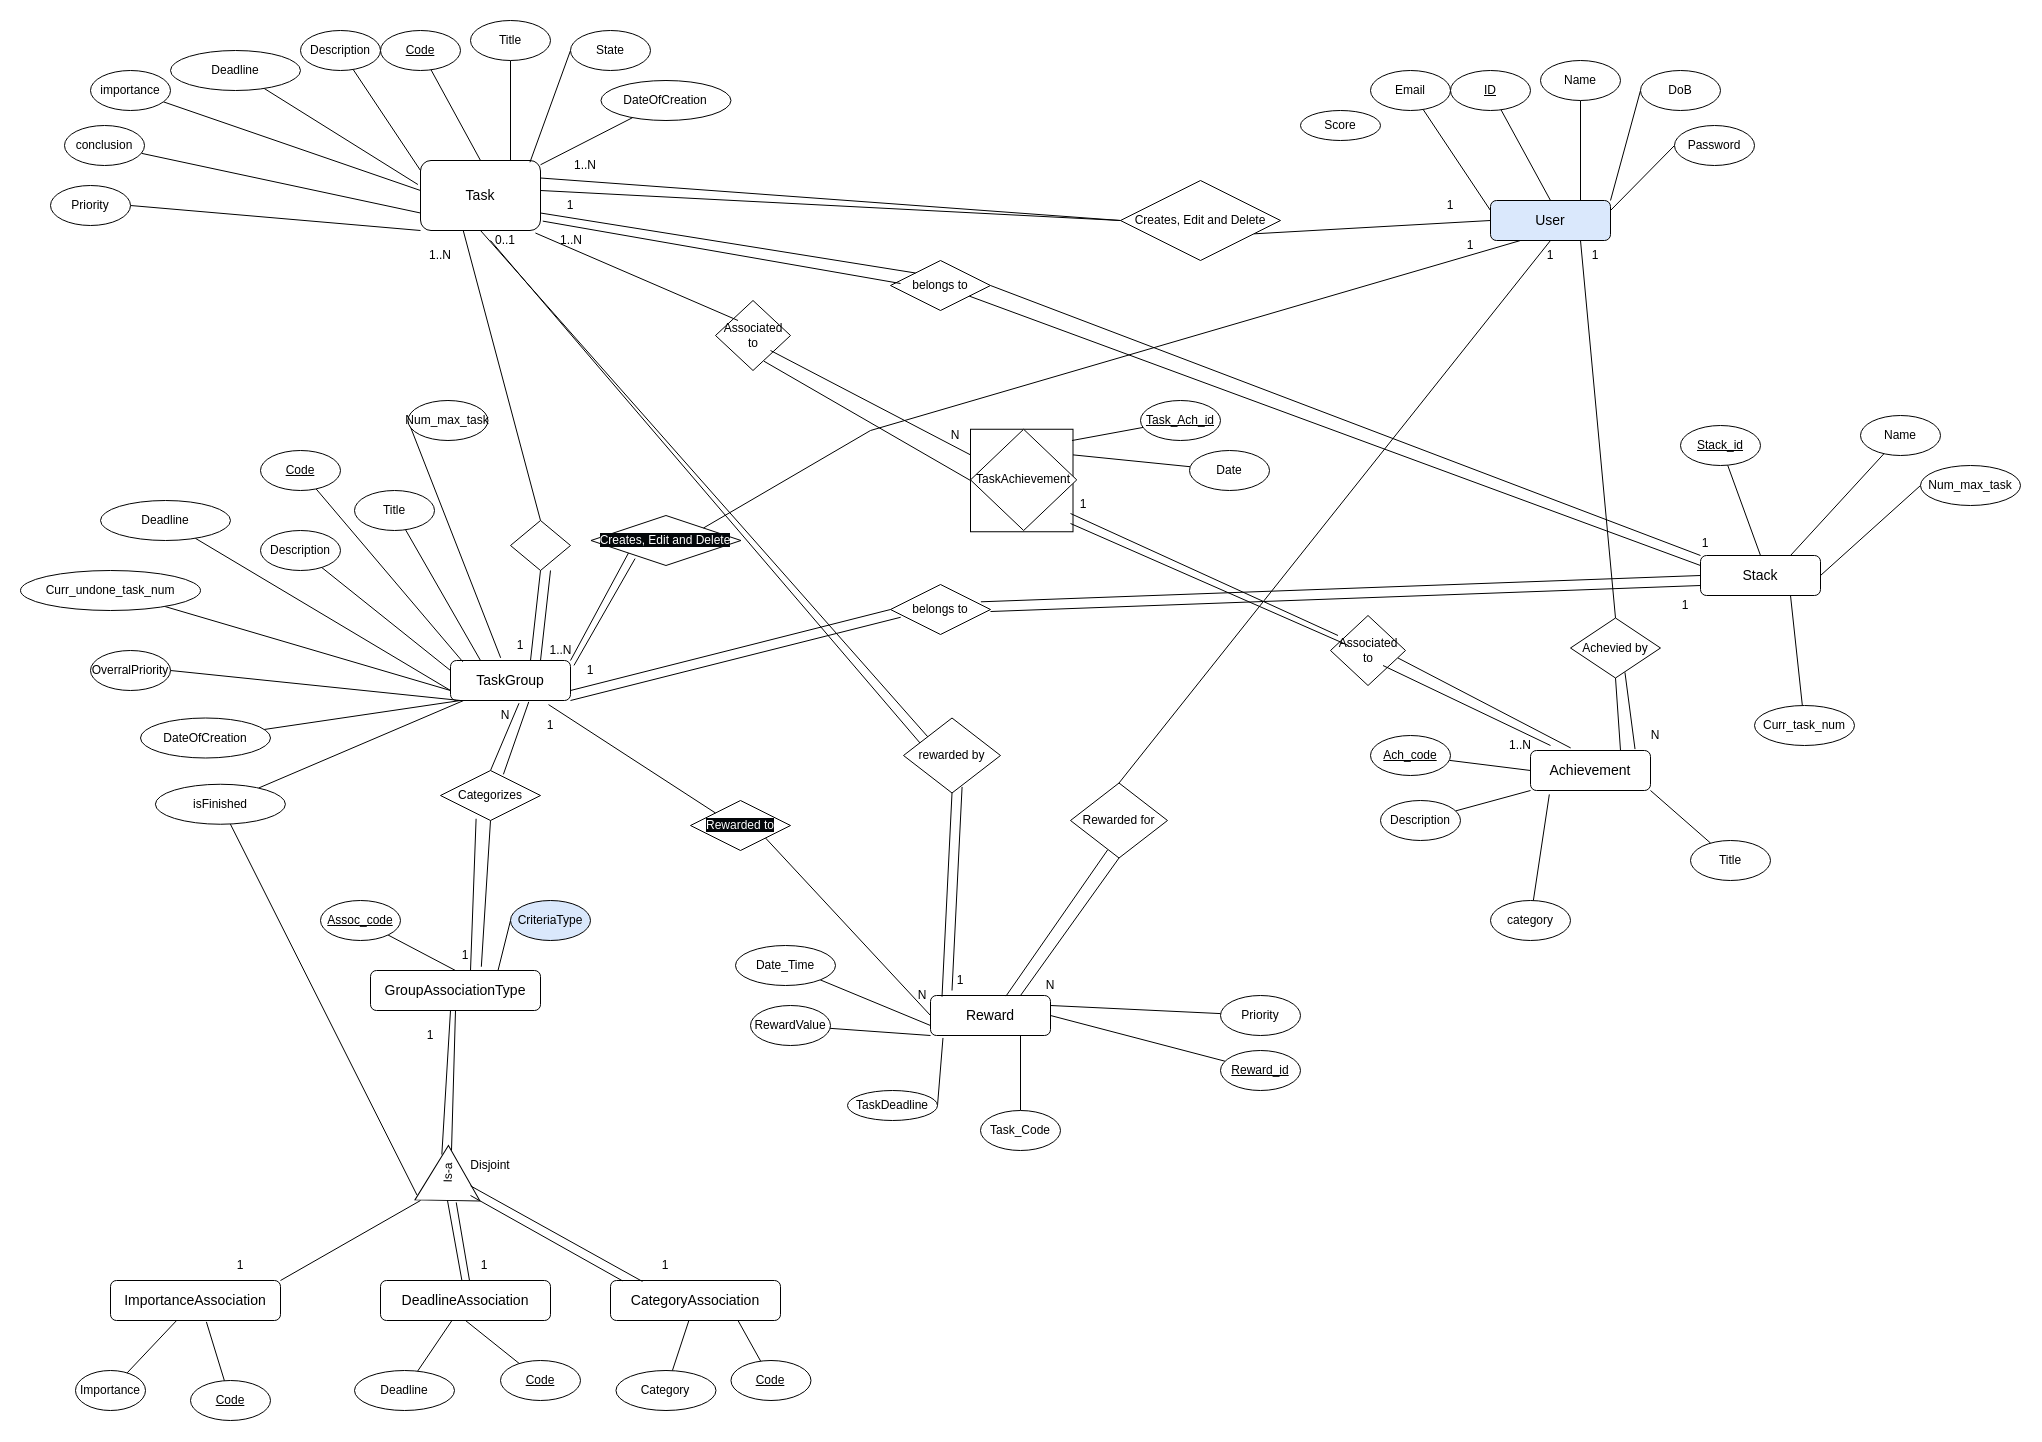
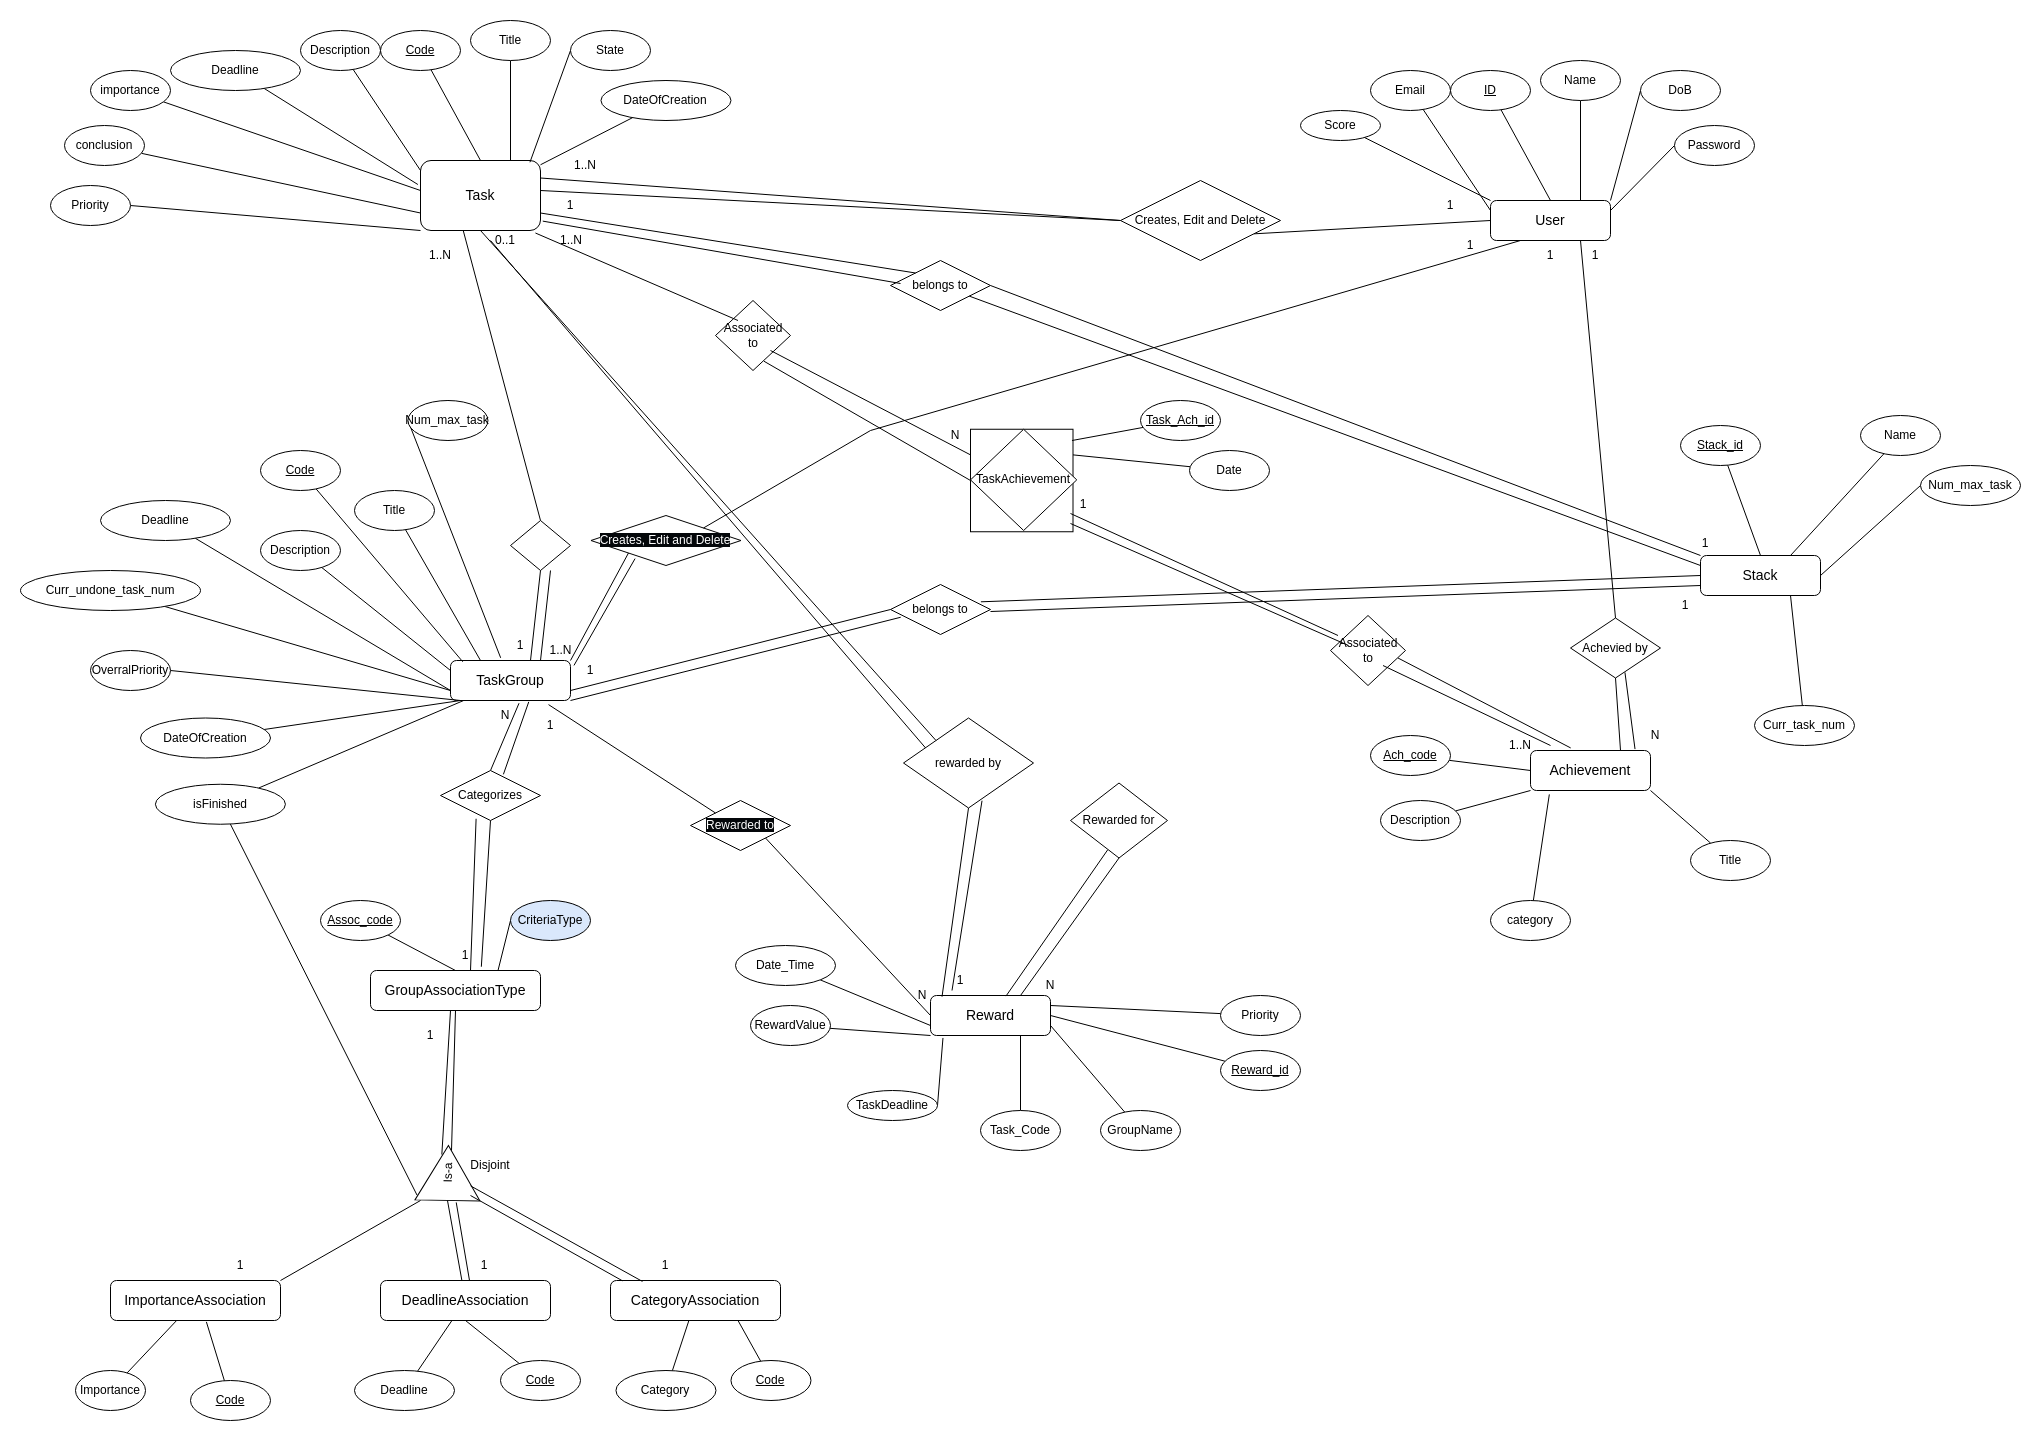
+ <mxCell id="26" value="" style="endArrow=none;html=1;rounded=0;exitX=0;exitY=0;exitDx=0;exitDy=0;" edge="1" parent="1" source="17" target="27"><mxGeometry width="50" height="50" relative="1" as="geometry"><mxPoint x="1480" y="250" as="sourcePoint" /><mxPoint x="1756.65" y="400" as="targetPoint" /></mxGeometry></mxCell>
- <mxCell id="17" value="&lt;font style=&quot;font-size: 14px;&quot;&gt;User&lt;/font&gt;" style="rounded=1;whiteSpace=wrap;html=1;fillColor=#dae8fc;" vertex="1" parent="1"><mxGeometry x="1490" y="200" width="120" height="40" as="geometry" /></mxCell>
+ <mxCell id="17" value="&lt;font style=&quot;font-size: 14px;&quot;&gt;User&lt;/font&gt;" style="rounded=1;whiteSpace=wrap;html=1;" vertex="1" parent="1"><mxGeometry x="1490" y="200" width="120" height="40" as="geometry" /></mxCell>
- <mxCell id="175" value="" style="endArrow=none;html=1;rounded=0;entryX=0.5;entryY=0;entryDx=0;entryDy=0;exitX=0.5;exitY=1;exitDx=0;exitDy=0;" edge="1" parent="1" source="17" target="172"><mxGeometry width="50" height="50" relative="1" as="geometry"><mxPoint x="1030" y="620" as="sourcePoint" /><mxPoint x="1030" y="760" as="targetPoint" /></mxGeometry></mxCell>
- <mxCell id="108" value="rewarded by" style="rhombus;whiteSpace=wrap;html=1;" vertex="1" parent="1"><mxGeometry x="903" y="717.5" width="97" height="75" as="geometry" /></mxCell>
+ <mxCell id="108" value="rewarded by" style="rhombus;whiteSpace=wrap;html=1;" vertex="1" parent="1"><mxGeometry x="903" y="717.5" width="130" height="90" as="geometry" /></mxCell>
+ <mxCell id="96" value="" style="endArrow=none;html=1;rounded=0;exitX=1;exitY=0.75;exitDx=0;exitDy=0;" edge="1" parent="1" source="93" target="97"><mxGeometry width="50" height="50" relative="1" as="geometry"><mxPoint x="1040.005" y="995" as="sourcePoint" /><mxPoint x="1196.65" y="965" as="targetPoint" /></mxGeometry></mxCell>
+ <mxCell id="97" value="GroupName" style="ellipse;whiteSpace=wrap;html=1;" vertex="1" parent="1"><mxGeometry x="1100" y="1110" width="80" height="40" as="geometry" /></mxCell>
